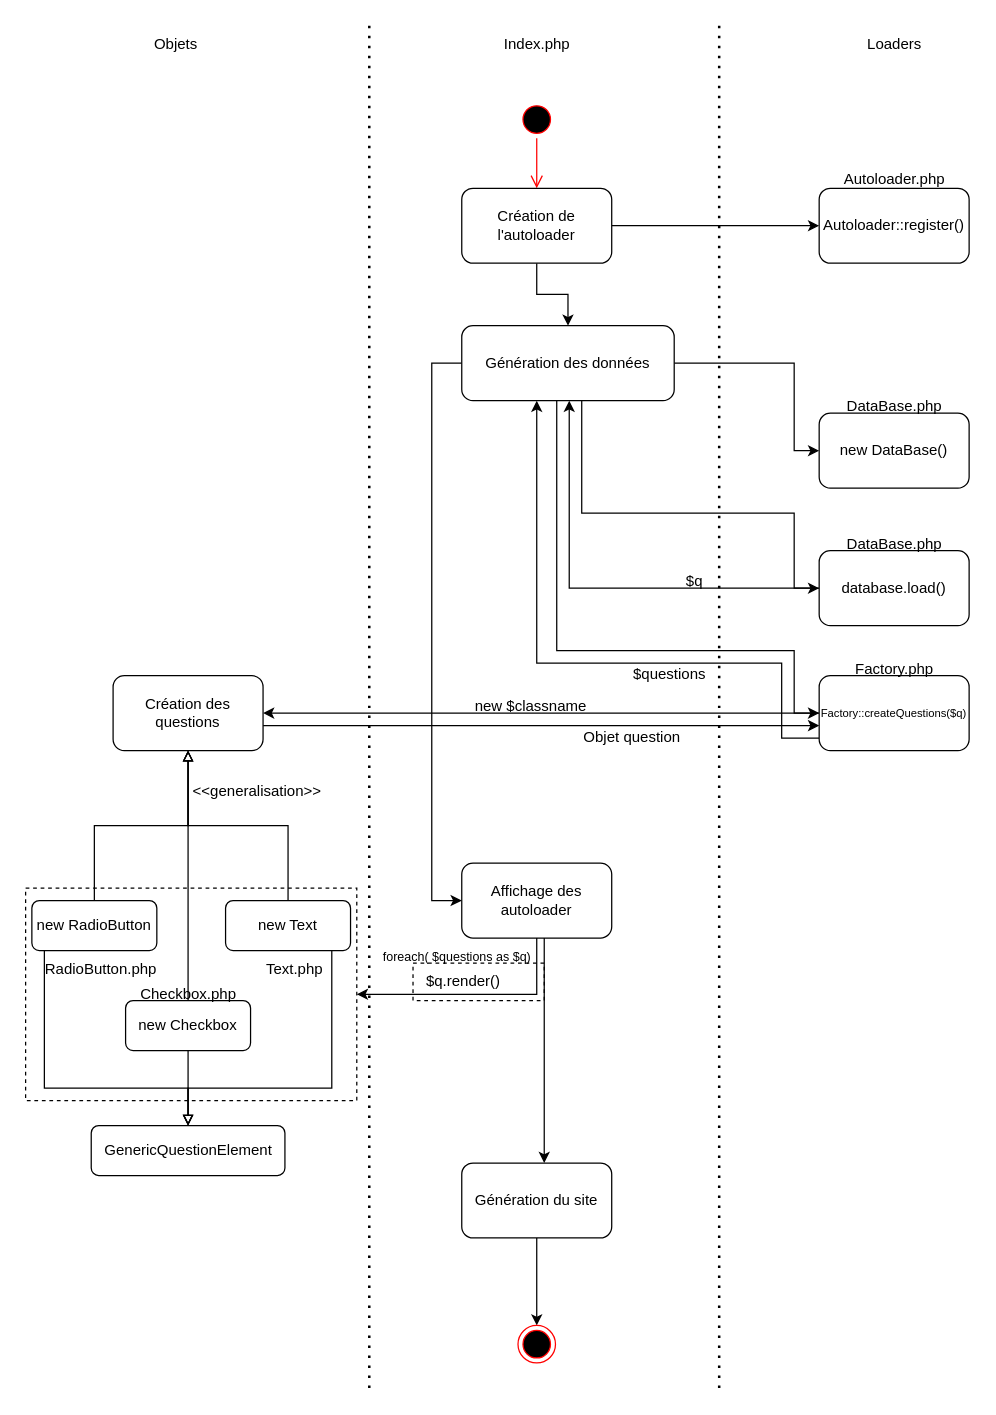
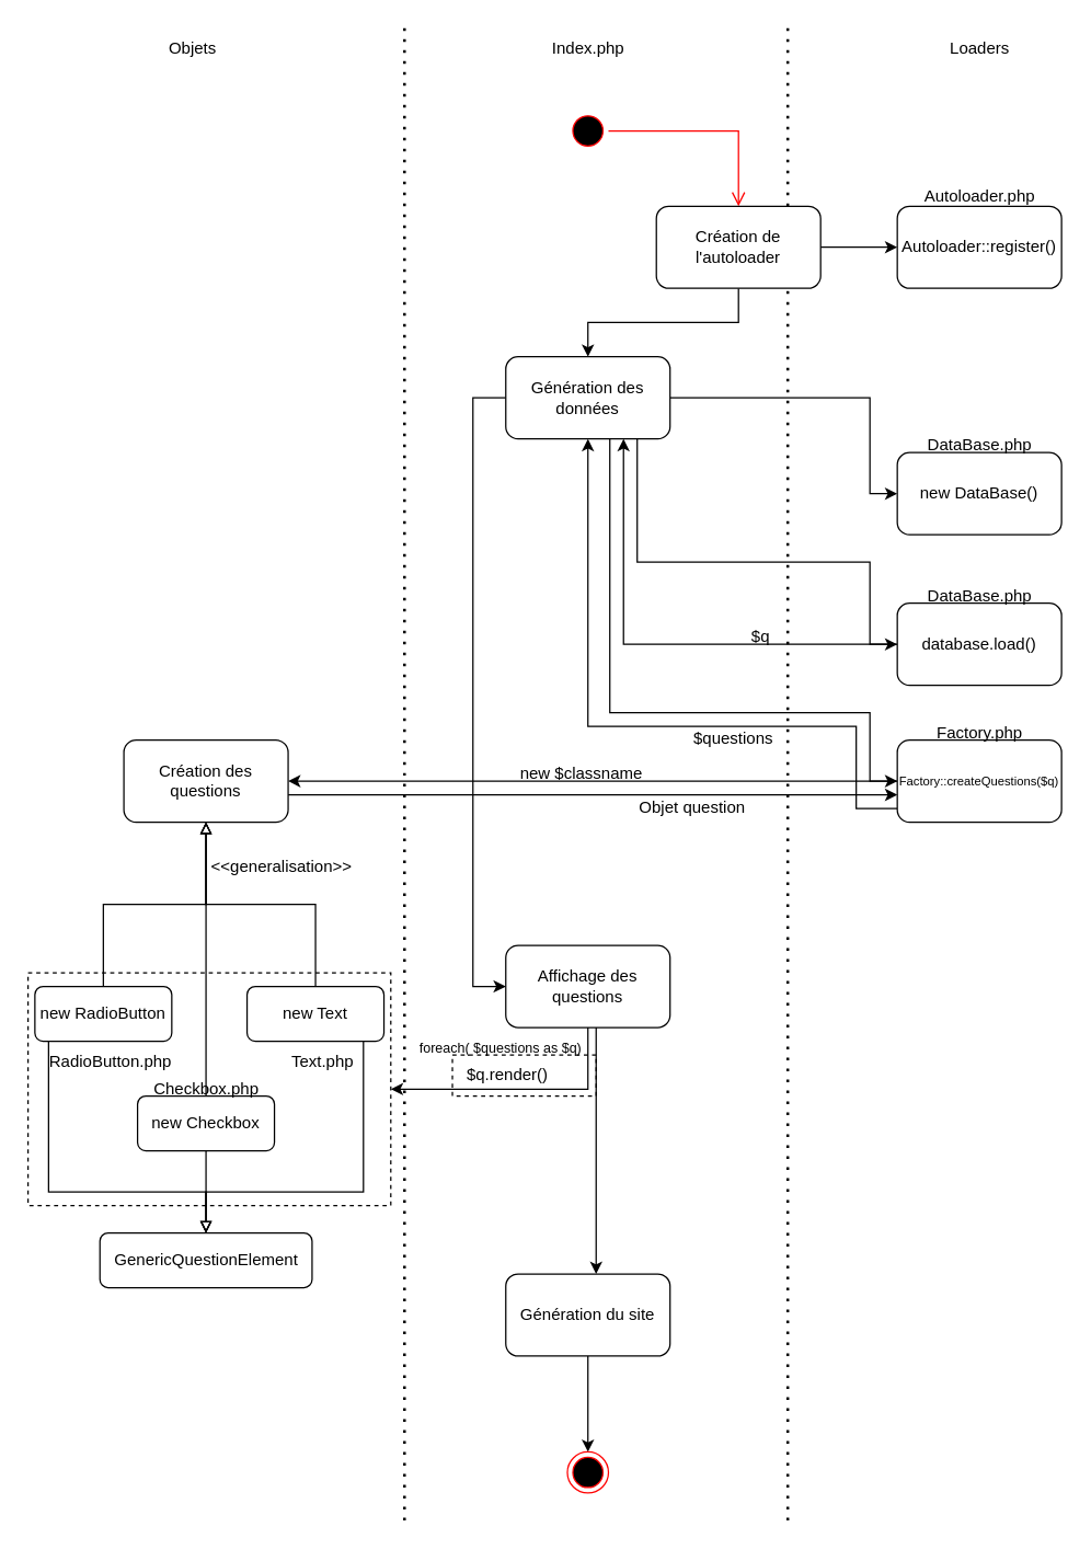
- <mxCell id="29" value="Création de l'autoloader" style="rounded=1;whiteSpace=wrap;html=1;" vertex="1" parent="1"><mxGeometry x="369" y="150" width="120" height="60" as="geometry" /></mxCell>
+ <mxCell id="29" value="Création de l'autoloader" style="rounded=1;whiteSpace=wrap;html=1;" vertex="1" parent="1"><mxGeometry x="479" y="150" width="120" height="60" as="geometry" /></mxCell>
- <mxCell id="20" value="Génération des données" style="rounded=1;whiteSpace=wrap;html=1;" vertex="1" parent="1"><mxGeometry x="369" y="260" width="170" height="60" as="geometry" /></mxCell>
+ <mxCell id="20" value="Génération des données" style="rounded=1;whiteSpace=wrap;html=1;" vertex="1" parent="1"><mxGeometry x="369" y="260" width="120" height="60" as="geometry" /></mxCell>
- <mxCell id="16" value="Affichage des autoloader" style="rounded=1;whiteSpace=wrap;html=1;" vertex="1" parent="1"><mxGeometry x="369" y="690" width="120" height="60" as="geometry" /></mxCell>
+ <mxCell id="16" value="Affichage des questions" style="rounded=1;whiteSpace=wrap;html=1;" vertex="1" parent="1"><mxGeometry x="369" y="690" width="120" height="60" as="geometry" /></mxCell>
